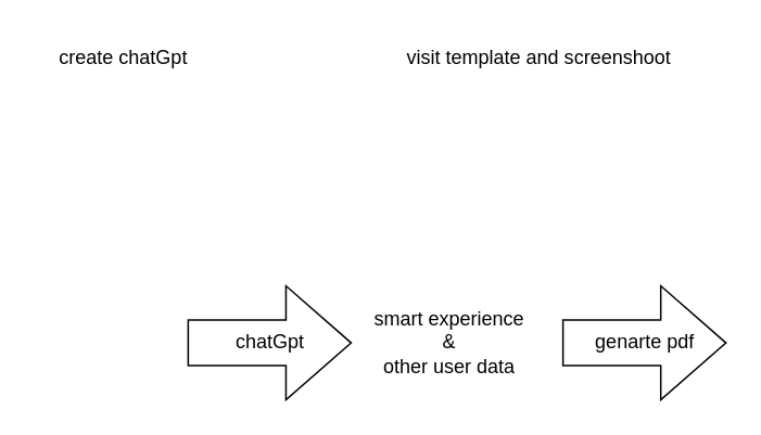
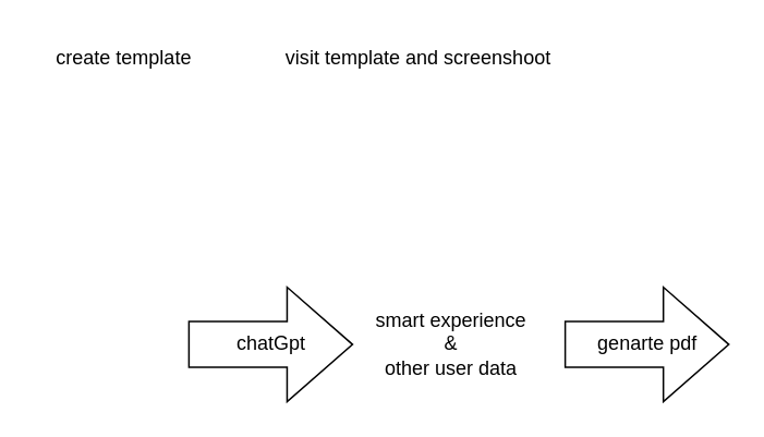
- <mxCell id="5" value="create chatGpt" style="text;html=1;align=center;verticalAlign=middle;resizable=0;points=[];autosize=1;strokeColor=none;fillColor=none;" vertex="1" parent="1"><mxGeometry x="20" y="20" width="110" height="30" as="geometry" /></mxCell>
+ <mxCell id="5" value="create template" style="text;html=1;align=center;verticalAlign=middle;resizable=0;points=[];autosize=1;strokeColor=none;fillColor=none;" vertex="1" parent="1"><mxGeometry x="20" y="20" width="110" height="30" as="geometry" /></mxCell>
- <mxCell id="6" value="visit template and screenshoot" style="text;html=1;align=center;verticalAlign=middle;resizable=0;points=[];autosize=1;strokeColor=none;fillColor=none;" vertex="1" parent="1"><mxGeometry x="235" y="20" width="190" height="30" as="geometry" /></mxCell>
+ <mxCell id="6" value="visit template and screenshoot" style="text;html=1;align=center;verticalAlign=middle;resizable=0;points=[];autosize=1;strokeColor=none;fillColor=none;" vertex="1" parent="1"><mxGeometry x="160" y="20" width="190" height="30" as="geometry" /></mxCell>
